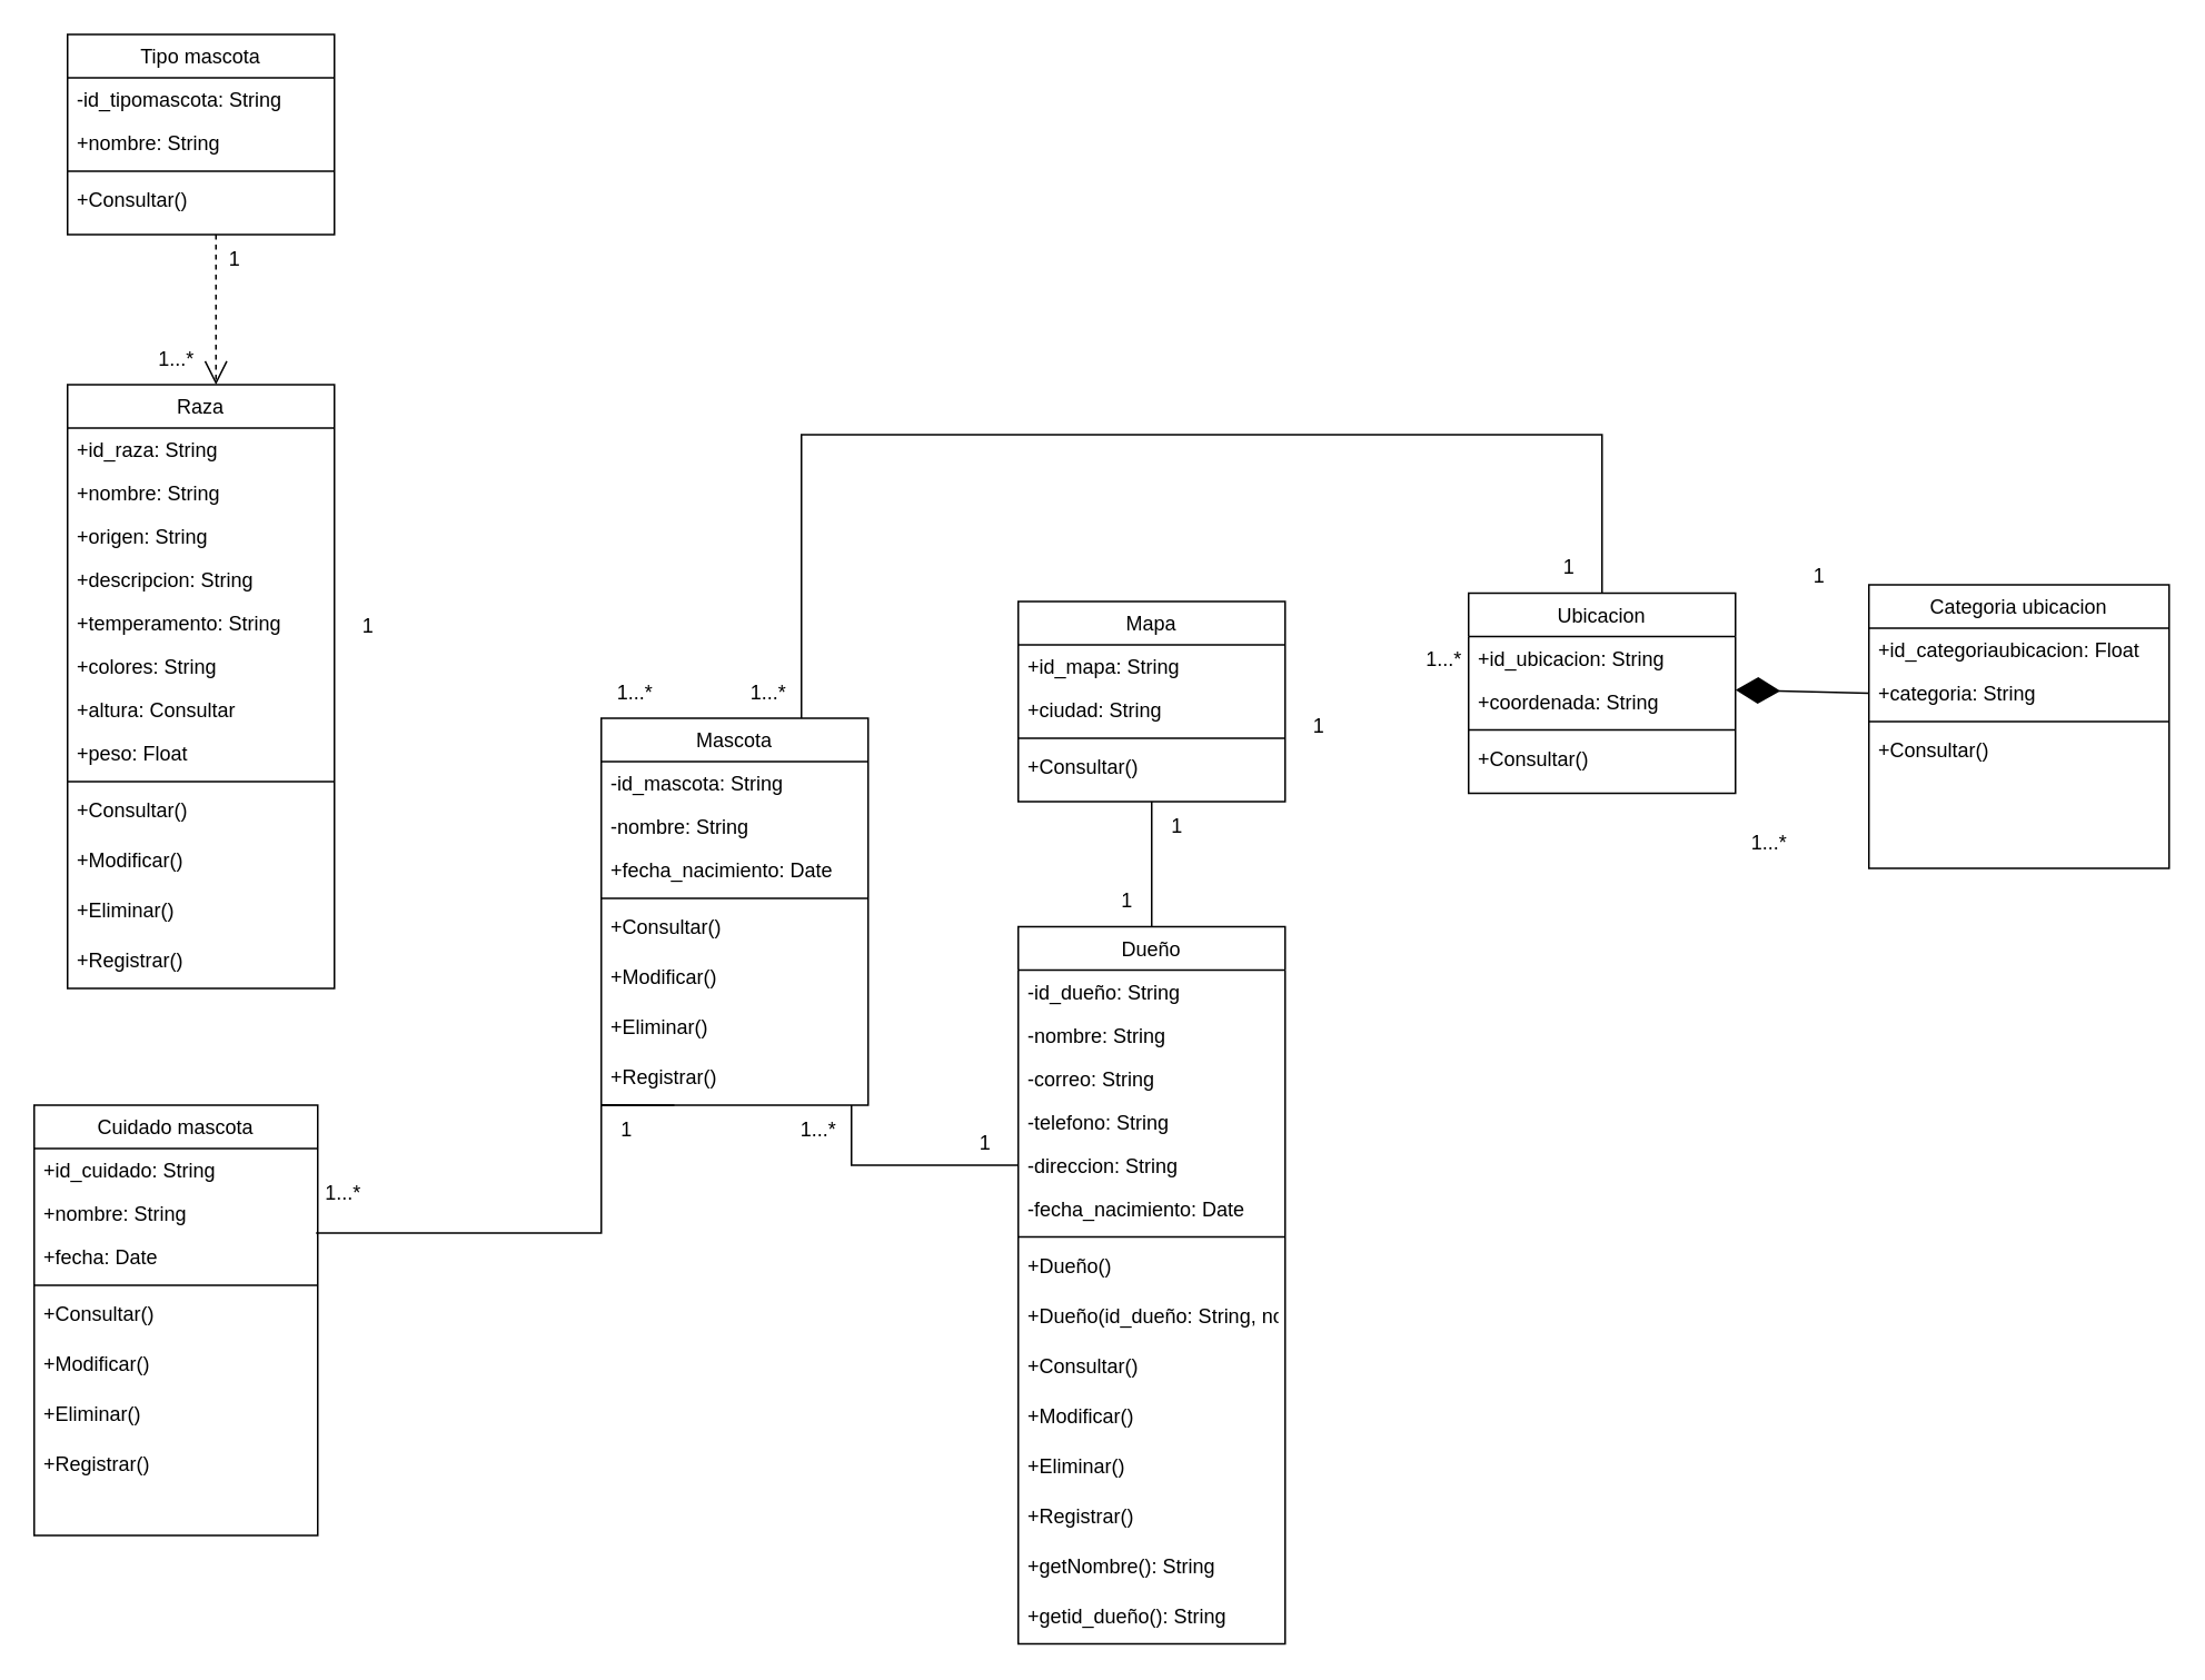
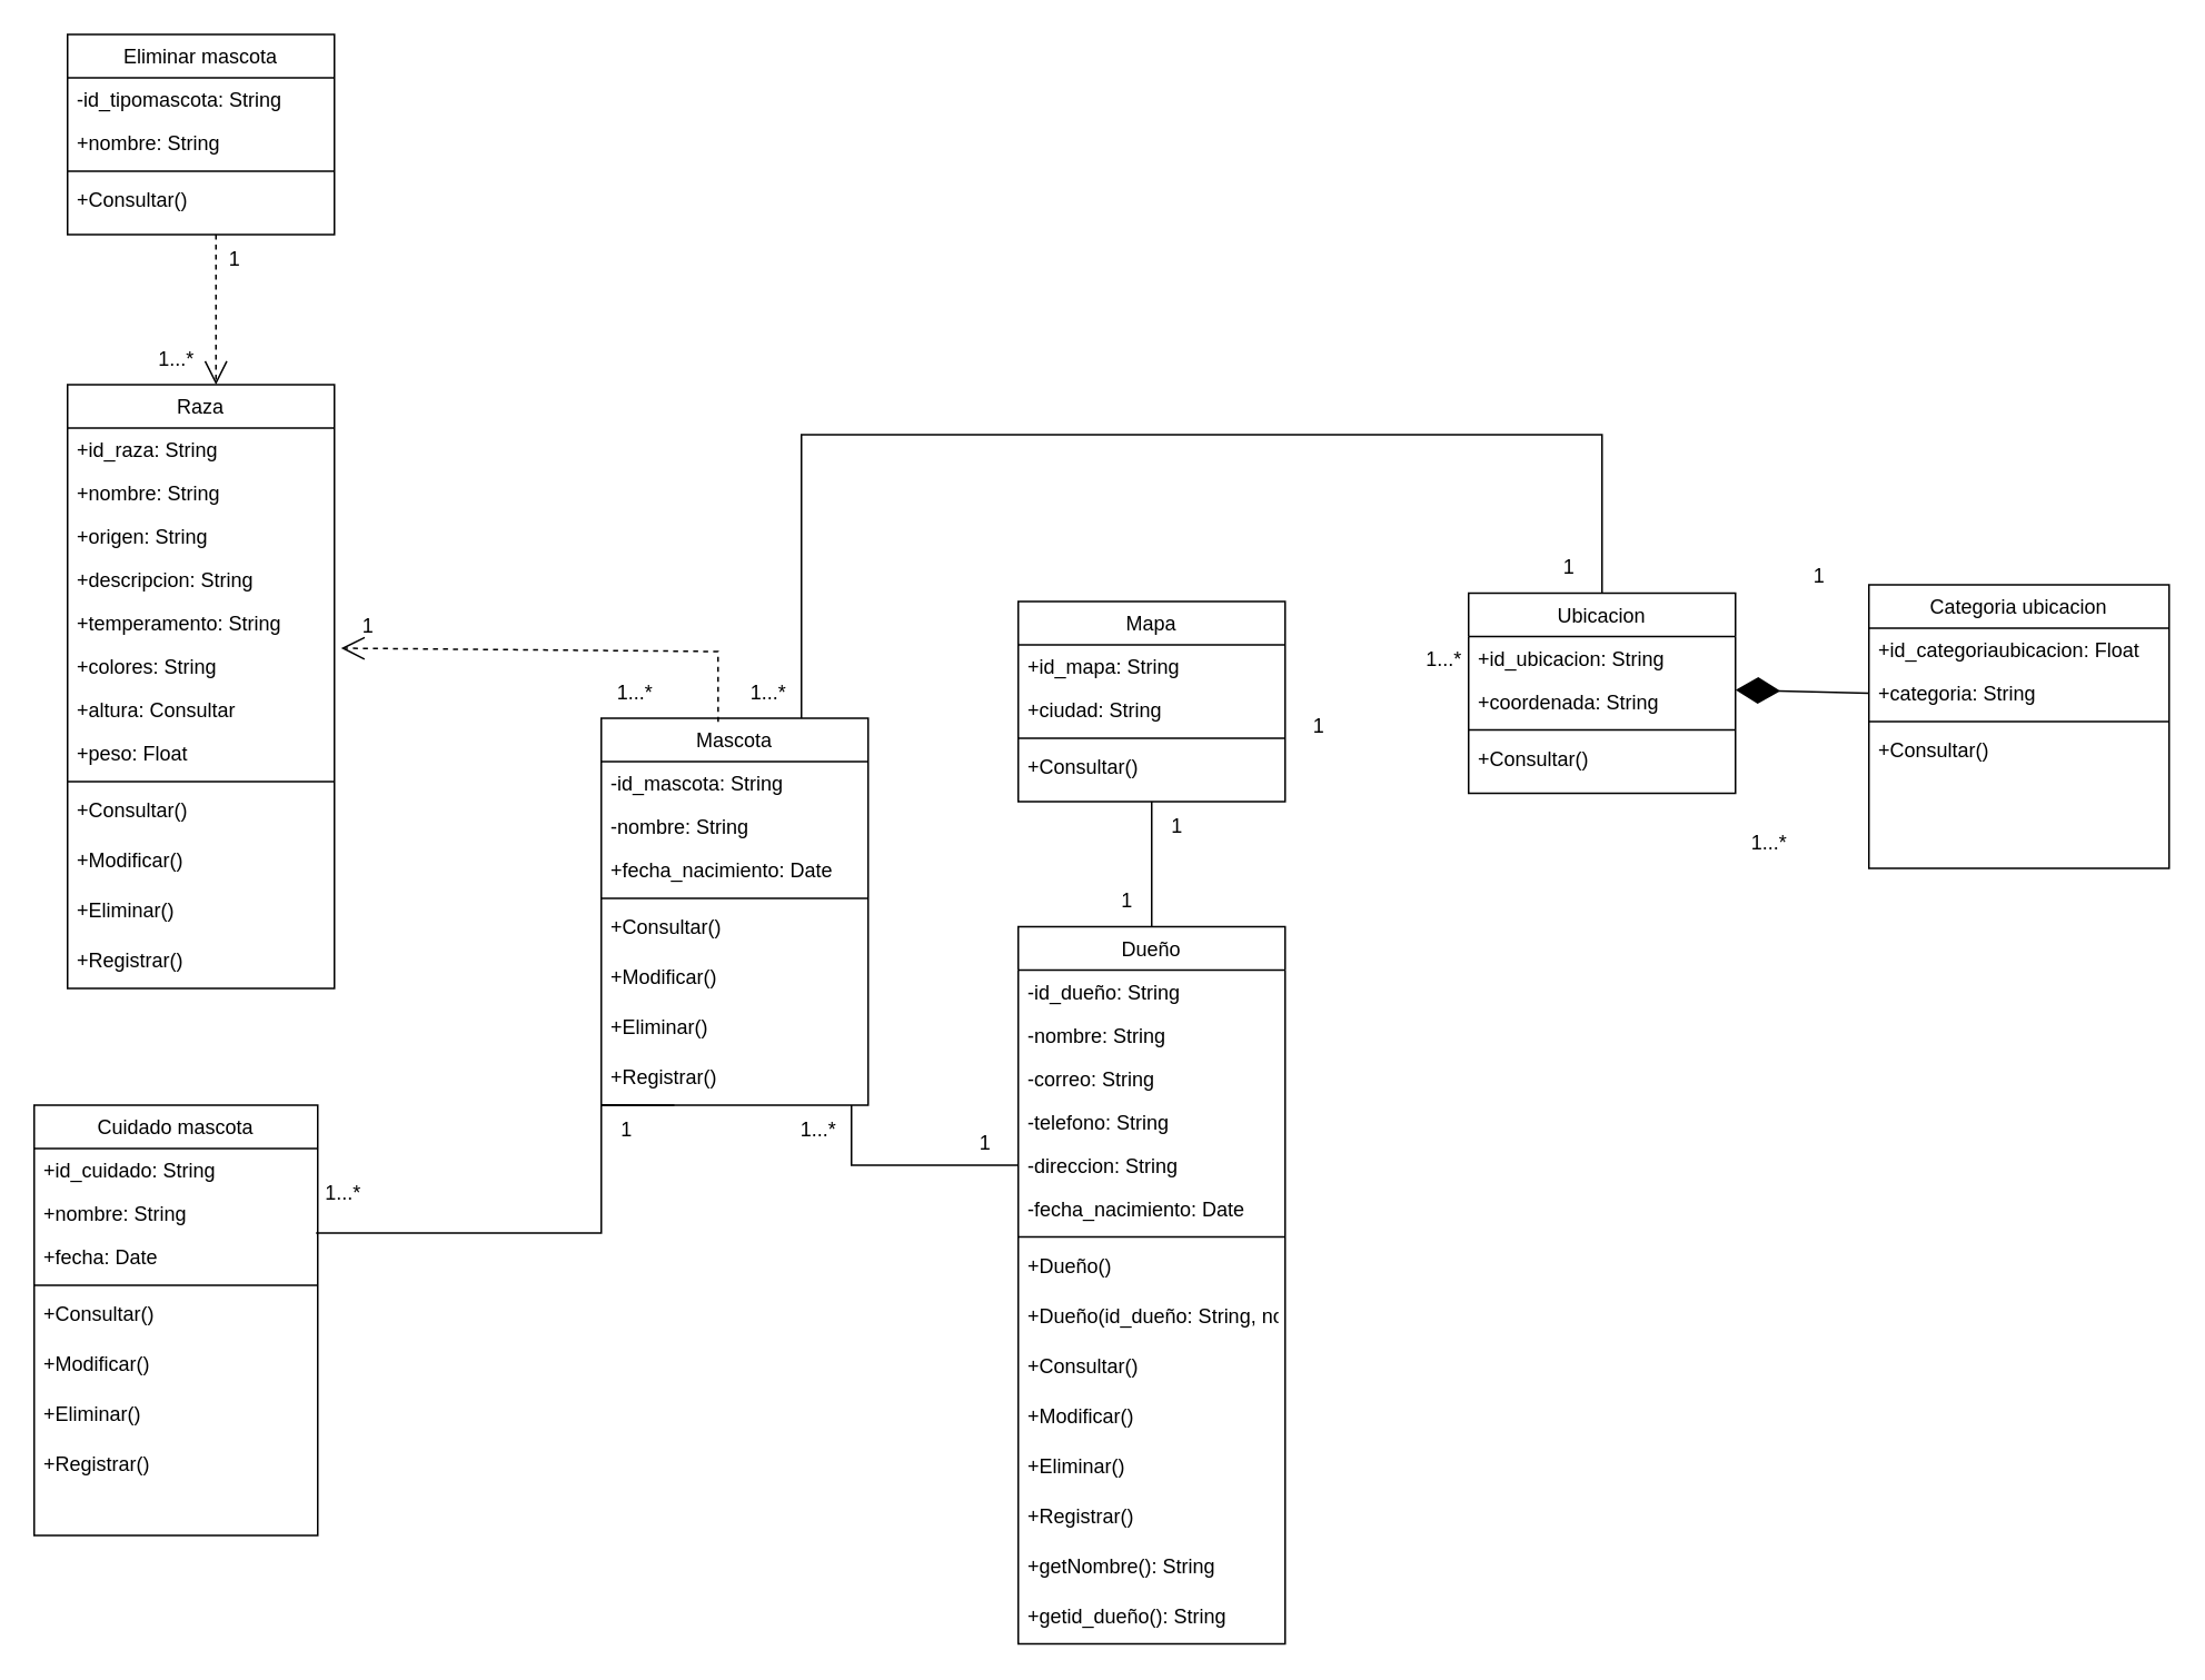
- <mxCell id="45" value="Tipo mascota" style="swimlane;fontStyle=0;align=center;verticalAlign=top;childLayout=stackLayout;horizontal=1;startSize=26;horizontalStack=0;resizeParent=1;resizeLast=0;collapsible=1;marginBottom=0;rounded=0;shadow=0;strokeWidth=1;" vertex="1" parent="1"><mxGeometry x="40" y="20" width="160" height="120" as="geometry"><mxRectangle x="130" y="380" width="160" height="26" as="alternateBounds" /></mxGeometry></mxCell>
+ <mxCell id="45" value="Eliminar mascota" style="swimlane;fontStyle=0;align=center;verticalAlign=top;childLayout=stackLayout;horizontal=1;startSize=26;horizontalStack=0;resizeParent=1;resizeLast=0;collapsible=1;marginBottom=0;rounded=0;shadow=0;strokeWidth=1;" vertex="1" parent="1"><mxGeometry x="40" y="20" width="160" height="120" as="geometry"><mxRectangle x="130" y="380" width="160" height="26" as="alternateBounds" /></mxGeometry></mxCell>
+ <mxCell id="91" value="" style="endArrow=open;endSize=12;dashed=1;html=1;rounded=0;entryX=1.025;entryY=0.077;entryDx=0;entryDy=0;exitX=0.438;exitY=0.009;exitDx=0;exitDy=0;exitPerimeter=0;entryPerimeter=0;" edge="1" parent="1" source="5" target="37"><mxGeometry width="160" relative="1" as="geometry"><mxPoint x="490" y="480" as="sourcePoint" /><mxPoint x="650" y="480" as="targetPoint" /><Array as="points"><mxPoint x="430" y="390" /></Array></mxGeometry></mxCell>
